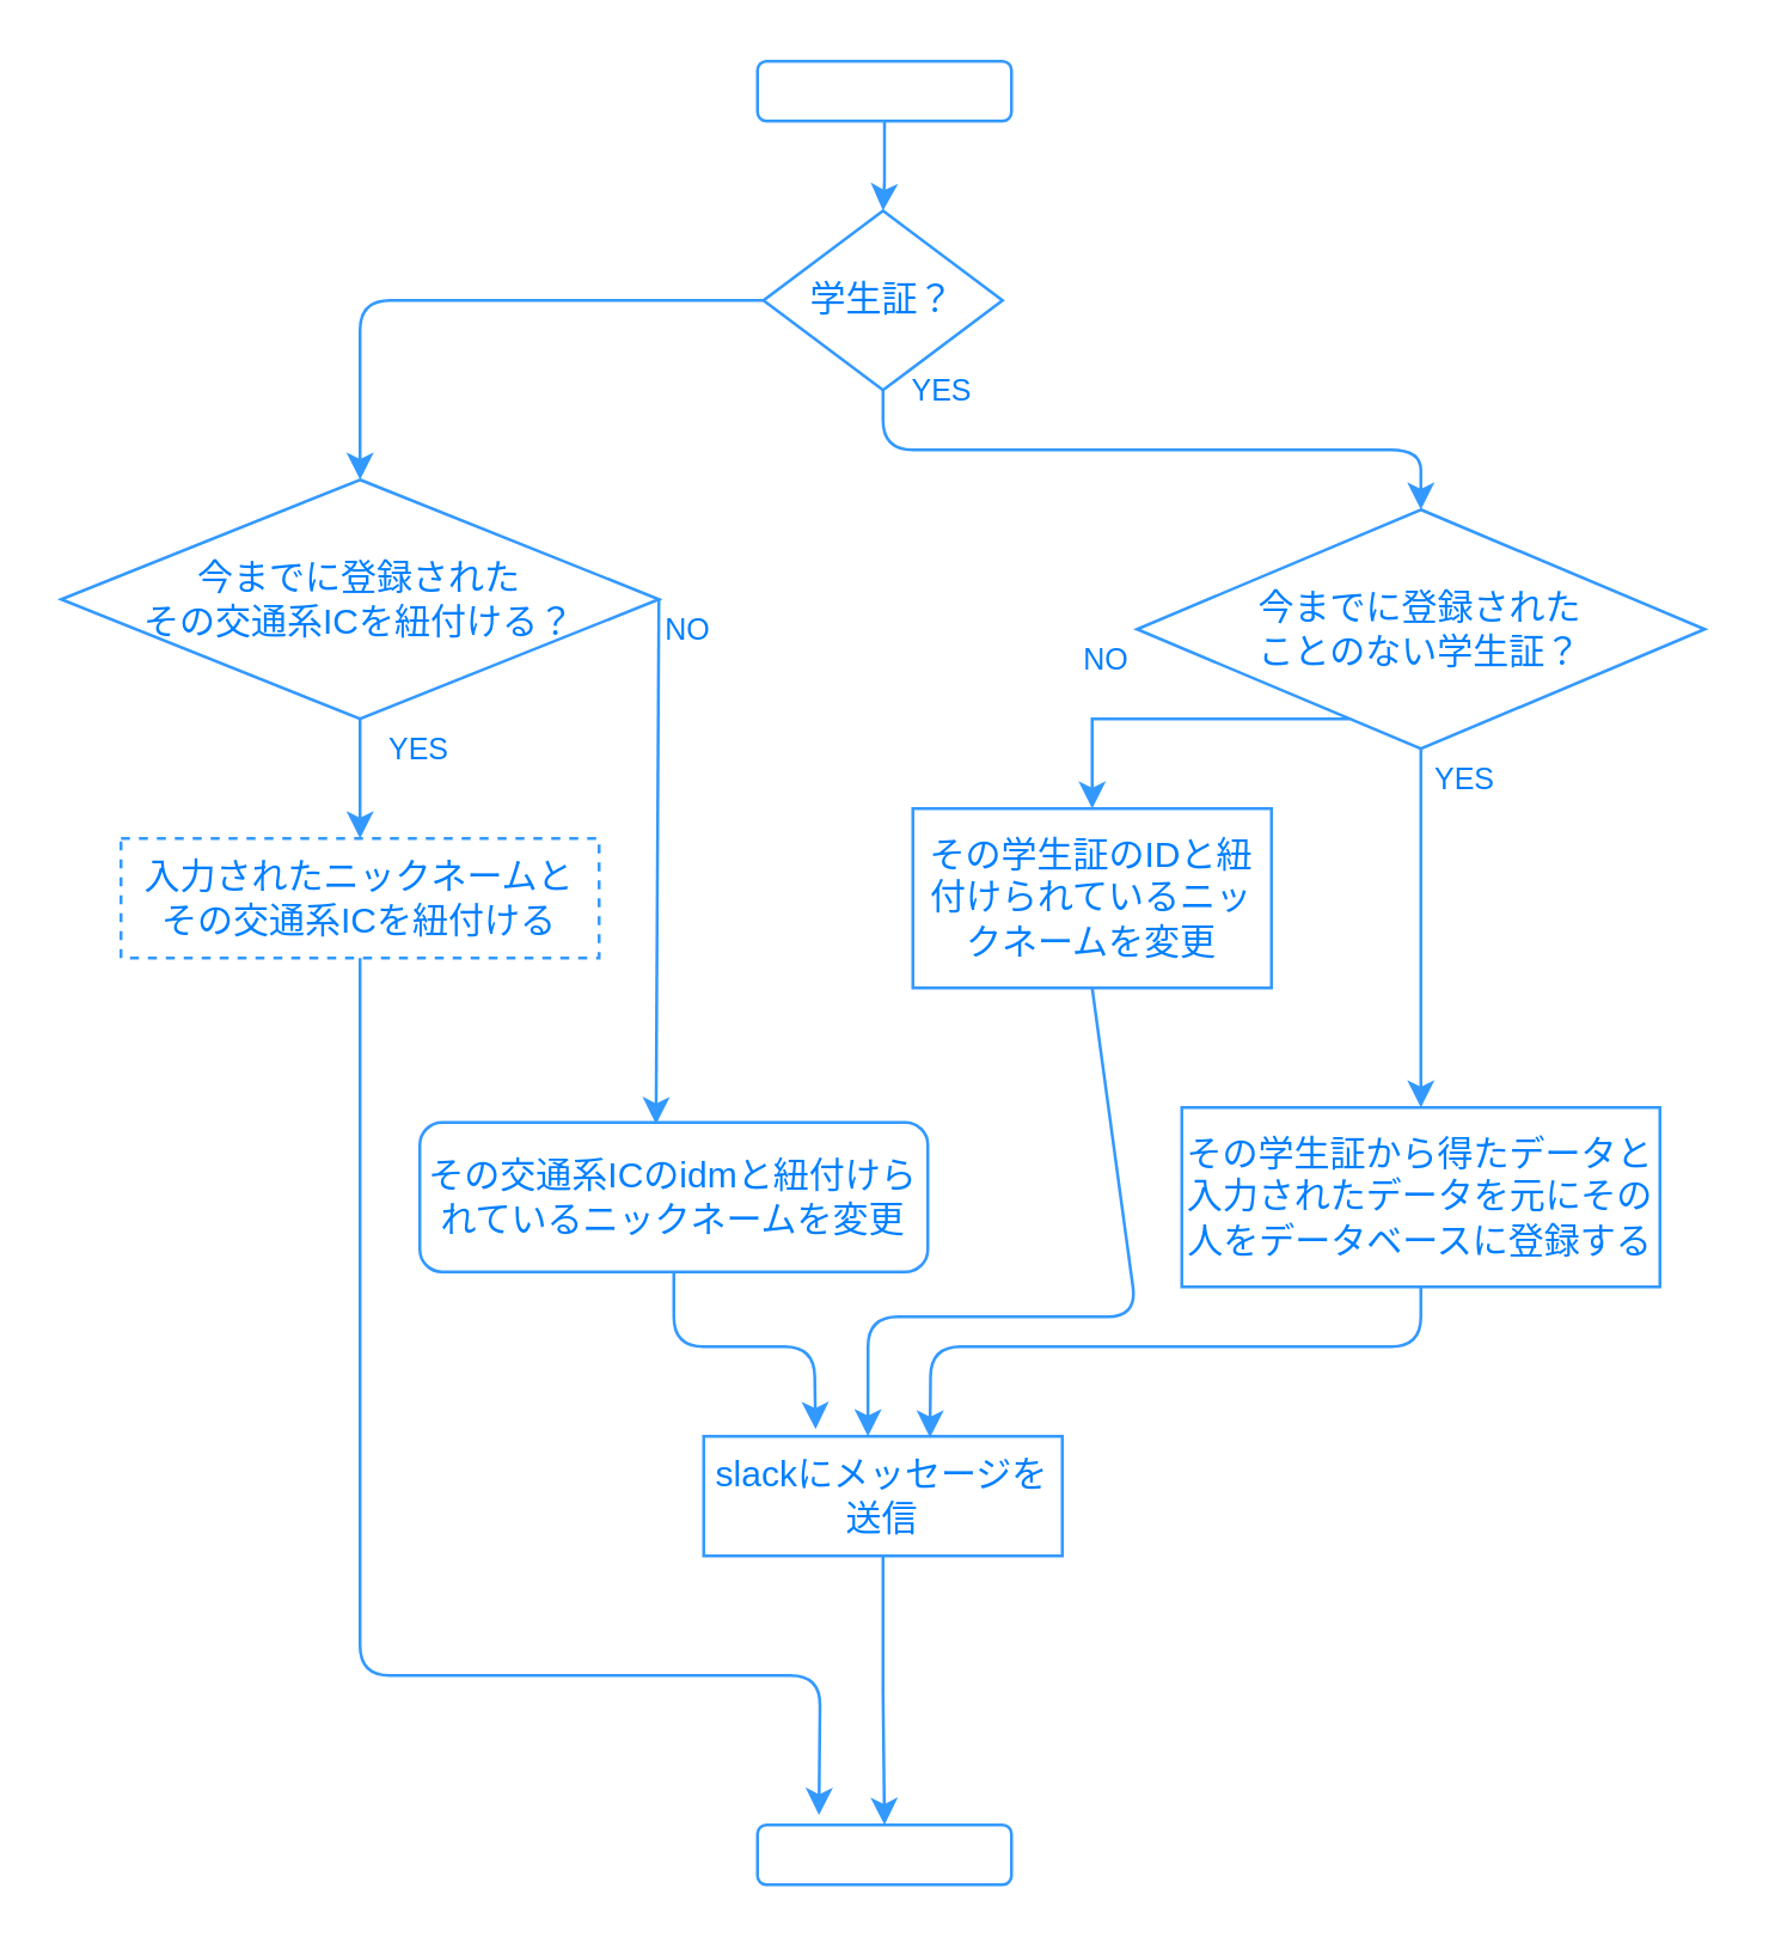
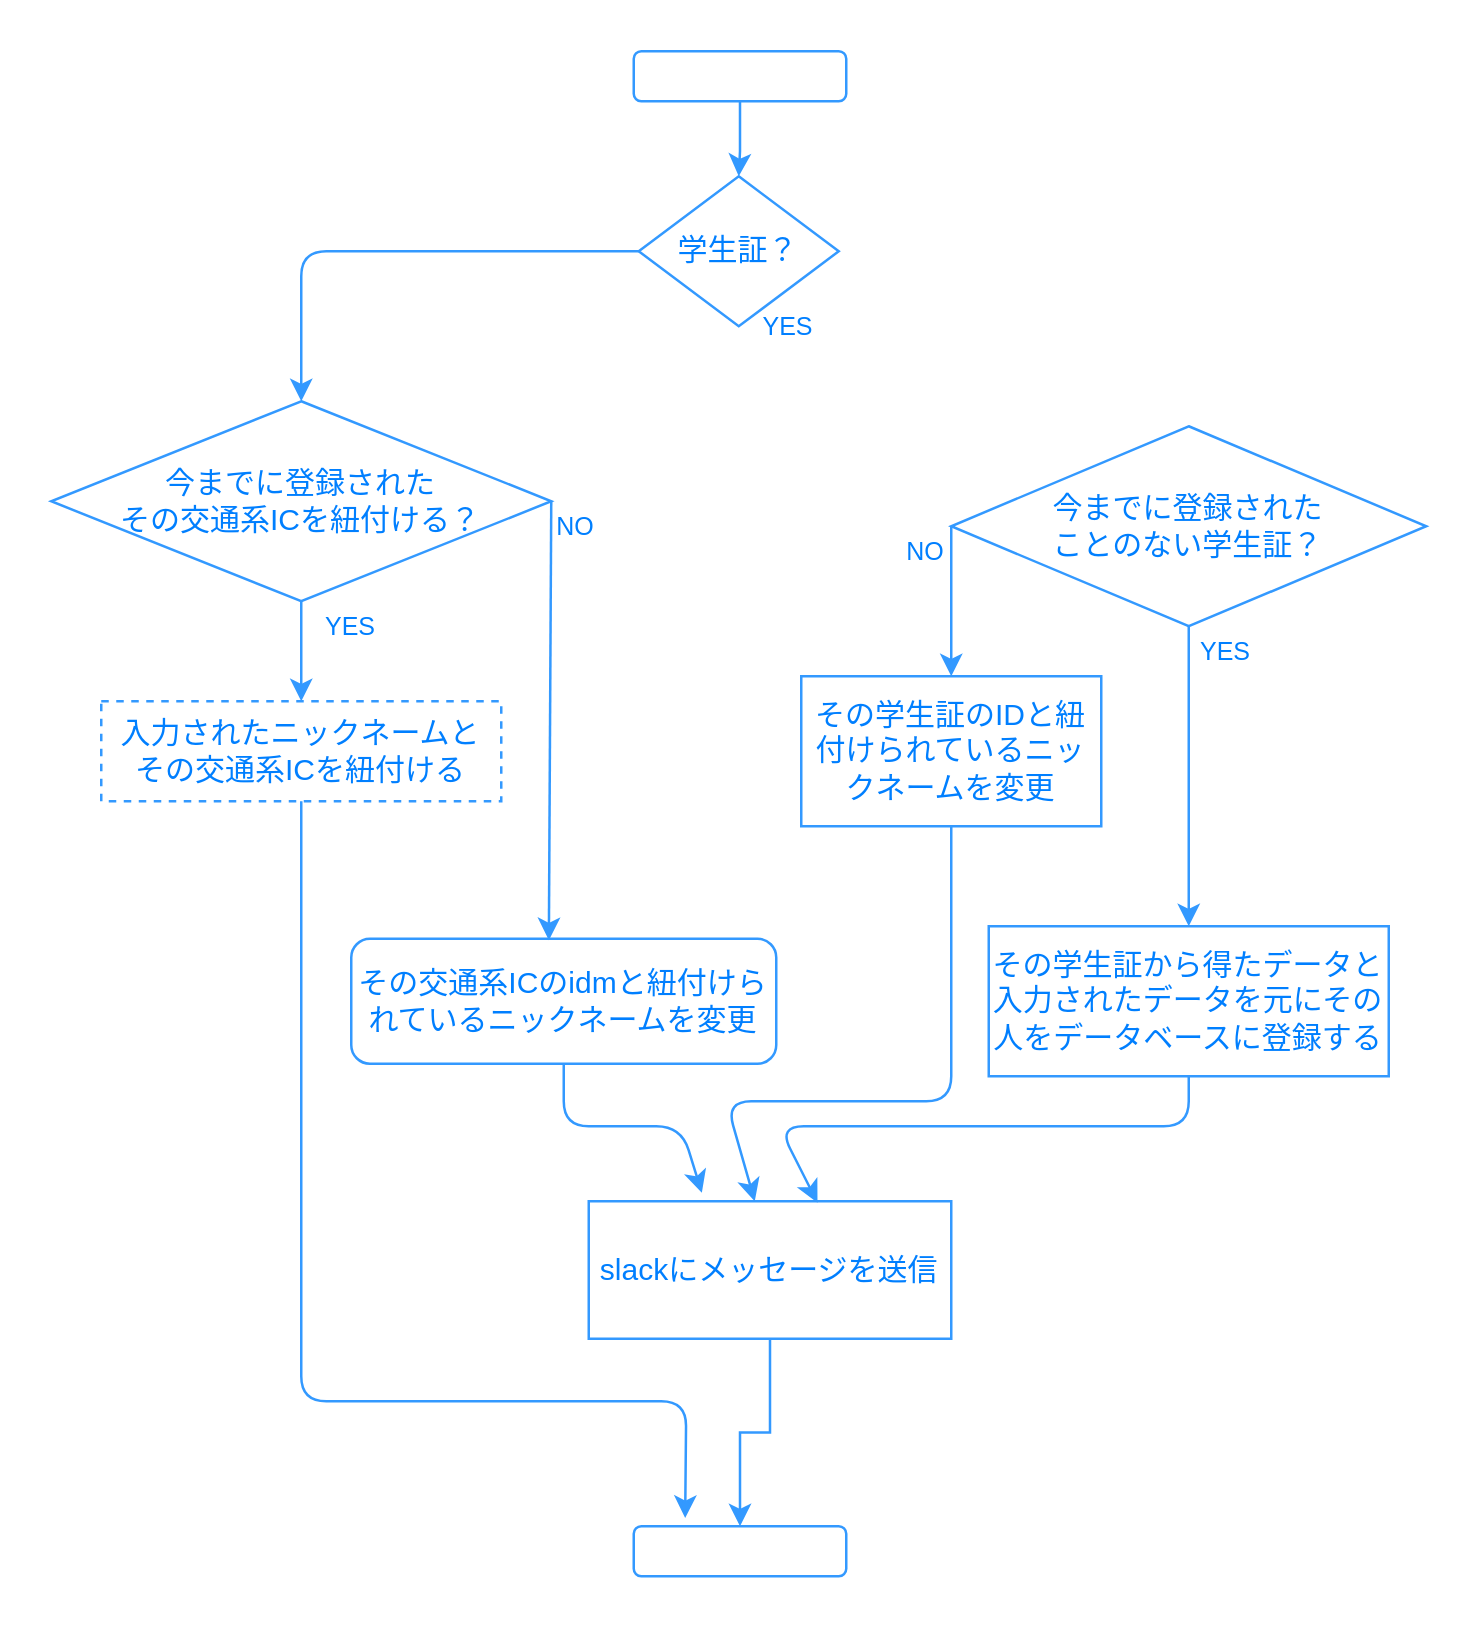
- <mxCell id="15" value="" style="endArrow=classic;html=1;exitX=0.5;exitY=1;exitDx=0;exitDy=0;entryX=0.5;entryY=0;entryDx=0;entryDy=0;fillColor=none;strokeColor=#3399FF;fontColor=#007FFF;" edge="1" parent="1" source="4" target="7"><mxGeometry width="50" height="50" relative="1" as="geometry"><mxPoint x="280" y="200" as="sourcePoint" /><mxPoint x="330" y="150" as="targetPoint" /><Array as="points"><mxPoint x="295" y="150" /><mxPoint x="475" y="150" /></Array></mxGeometry></mxCell>
- <mxCell id="9" value="その学生証のIDと紐付けられているニックネームを変更" style="rounded=0;whiteSpace=wrap;html=1;fillColor=none;strokeColor=#3399FF;fontColor=#007FFF;" vertex="1" parent="1"><mxGeometry x="305" y="270" width="120" height="60" as="geometry" /></mxCell>
+ <mxCell id="9" value="その学生証のIDと紐付けられているニックネームを変更" style="rounded=0;whiteSpace=wrap;html=1;fillColor=none;strokeColor=#3399FF;fontColor=#007FFF;" vertex="1" parent="1"><mxGeometry x="320" y="270" width="120" height="60" as="geometry" /></mxCell>
- <mxCell id="19" value="slackにメッセージを送信" style="rounded=0;whiteSpace=wrap;html=1;fillColor=none;strokeColor=#3399FF;fontColor=#007FFF;" vertex="1" parent="1"><mxGeometry x="235" y="480" width="120" height="40" as="geometry" /></mxCell>
+ <mxCell id="19" value="slackにメッセージを送信" style="rounded=0;whiteSpace=wrap;html=1;fillColor=none;strokeColor=#3399FF;fontColor=#007FFF;" vertex="1" parent="1"><mxGeometry x="235" y="480" width="145" height="55" as="geometry" /></mxCell>
